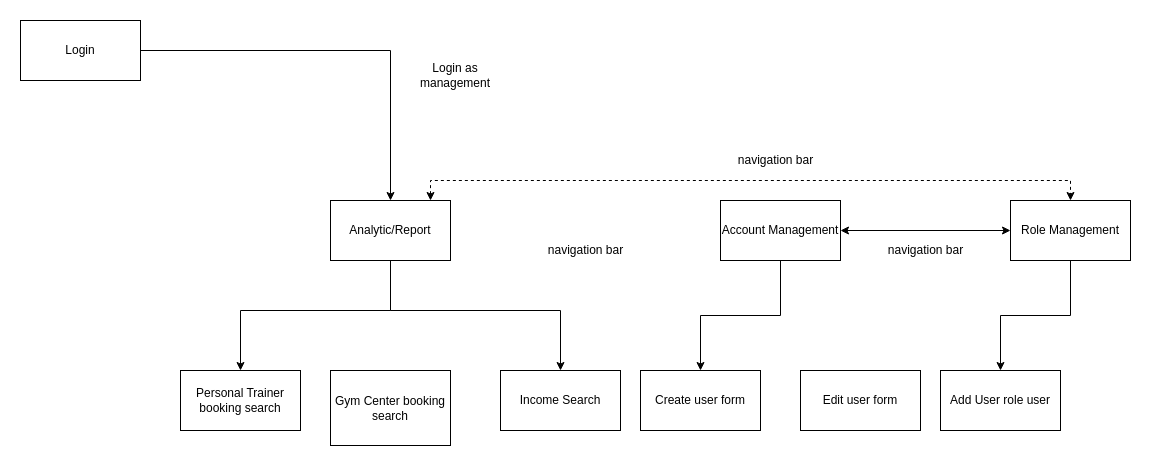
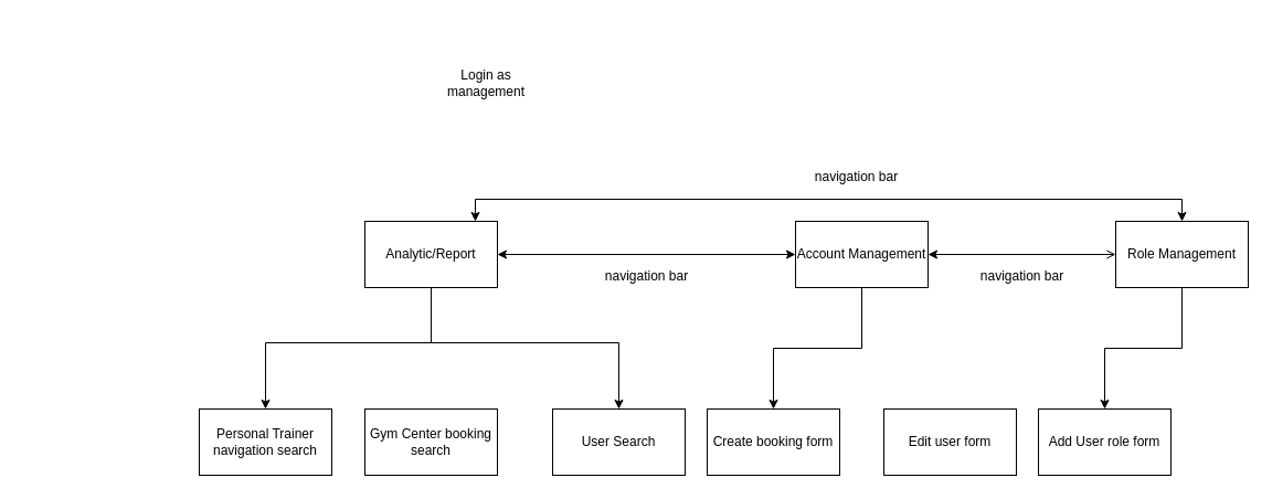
- <mxCell id="3" value="Login" style="rounded=0;whiteSpace=wrap;html=1;" parent="1" vertex="1"><mxGeometry x="20" y="20" width="120" height="60" as="geometry" /></mxCell>
- <mxCell id="2" style="edgeStyle=orthogonalEdgeStyle;rounded=0;orthogonalLoop=1;jettySize=auto;html=1;" parent="1" source="3" target="8" edge="1"><mxGeometry relative="1" as="geometry"><Array as="points"><mxPoint x="390" y="50" /></Array></mxGeometry></mxCell>
- <mxCell id="12" value="Login as management" style="text;html=1;strokeColor=none;fillColor=none;align=center;verticalAlign=middle;whiteSpace=wrap;rounded=0;" parent="1" vertex="1"><mxGeometry x="425" y="60" width="60" height="30" as="geometry" /></mxCell>
+ <mxCell id="12" value="Login as management" style="text;html=1;strokeColor=none;fillColor=none;align=center;verticalAlign=middle;whiteSpace=wrap;rounded=0;" parent="1" vertex="1"><mxGeometry x="410" y="60" width="60" height="30" as="geometry" /></mxCell>
- <mxCell id="7" style="edgeStyle=orthogonalEdgeStyle;rounded=0;orthogonalLoop=1;jettySize=auto;html=1;entryX=0.5;entryY=0;entryDx=0;entryDy=0;endArrow=classic;endFill=1;startArrow=classic;startFill=1;dashed=1;" parent="1" source="8" target="19" edge="1"><mxGeometry relative="1" as="geometry"><Array as="points"><mxPoint x="430" y="180" /><mxPoint x="1070" y="180" /></Array></mxGeometry></mxCell>
+ <mxCell id="7" style="edgeStyle=orthogonalEdgeStyle;rounded=0;orthogonalLoop=1;jettySize=auto;html=1;entryX=0.5;entryY=0;entryDx=0;entryDy=0;endArrow=classic;endFill=1;startArrow=classic;startFill=1;" parent="1" source="8" target="19" edge="1"><mxGeometry relative="1" as="geometry"><Array as="points"><mxPoint x="430" y="180" /><mxPoint x="1070" y="180" /></Array></mxGeometry></mxCell>
+ <mxCell id="6" style="rounded=0;orthogonalLoop=1;jettySize=auto;html=1;entryX=0;entryY=0.5;entryDx=0;entryDy=0;startArrow=classic;startFill=1;" parent="1" source="8" target="15" edge="1"><mxGeometry relative="1" as="geometry" /></mxCell>
- <mxCell id="14" style="edgeStyle=none;rounded=0;orthogonalLoop=1;jettySize=auto;html=1;entryX=0;entryY=0.5;entryDx=0;entryDy=0;startArrow=classic;startFill=1;endArrow=classic;endFill=1;" parent="1" source="15" target="19" edge="1"><mxGeometry relative="1" as="geometry" /></mxCell>
+ <mxCell id="14" style="edgeStyle=none;rounded=0;orthogonalLoop=1;jettySize=auto;html=1;entryX=0;entryY=0.5;entryDx=0;entryDy=0;startArrow=classic;startFill=1;endArrow=open;endFill=1;" parent="1" source="15" target="19" edge="1"><mxGeometry relative="1" as="geometry" /></mxCell>
- <mxCell id="9" value="Personal Trainer booking search" style="whiteSpace=wrap;html=1;" parent="1" vertex="1"><mxGeometry x="180" y="370" width="120" height="60" as="geometry" /></mxCell>
+ <mxCell id="9" value="Personal Trainer navigation search" style="whiteSpace=wrap;html=1;" parent="1" vertex="1"><mxGeometry x="180" y="370" width="120" height="60" as="geometry" /></mxCell>
- <mxCell id="11" value="Income Search" style="whiteSpace=wrap;html=1;" parent="1" vertex="1"><mxGeometry x="500" y="370" width="120" height="60" as="geometry" /></mxCell>
+ <mxCell id="11" value="User Search" style="whiteSpace=wrap;html=1;" parent="1" vertex="1"><mxGeometry x="500" y="370" width="120" height="60" as="geometry" /></mxCell>
- <mxCell id="16" value="Create user form" style="whiteSpace=wrap;html=1;" parent="1" vertex="1"><mxGeometry x="640" y="370" width="120" height="60" as="geometry" /></mxCell>
+ <mxCell id="16" value="Create booking form" style="whiteSpace=wrap;html=1;" parent="1" vertex="1"><mxGeometry x="640" y="370" width="120" height="60" as="geometry" /></mxCell>
- <mxCell id="20" value="Add User role user" style="whiteSpace=wrap;html=1;" parent="1" vertex="1"><mxGeometry x="940" y="370" width="120" height="60" as="geometry" /></mxCell>
+ <mxCell id="20" value="Add User role form" style="whiteSpace=wrap;html=1;" parent="1" vertex="1"><mxGeometry x="940" y="370" width="120" height="60" as="geometry" /></mxCell>
- <mxCell id="10" value="Gym Center booking search" style="whiteSpace=wrap;html=1;" parent="1" vertex="1"><mxGeometry x="330" y="370" width="120" height="75" as="geometry" /></mxCell>
+ <mxCell id="10" value="Gym Center booking search" style="whiteSpace=wrap;html=1;" parent="1" vertex="1"><mxGeometry x="330" y="370" width="120" height="60" as="geometry" /></mxCell>
